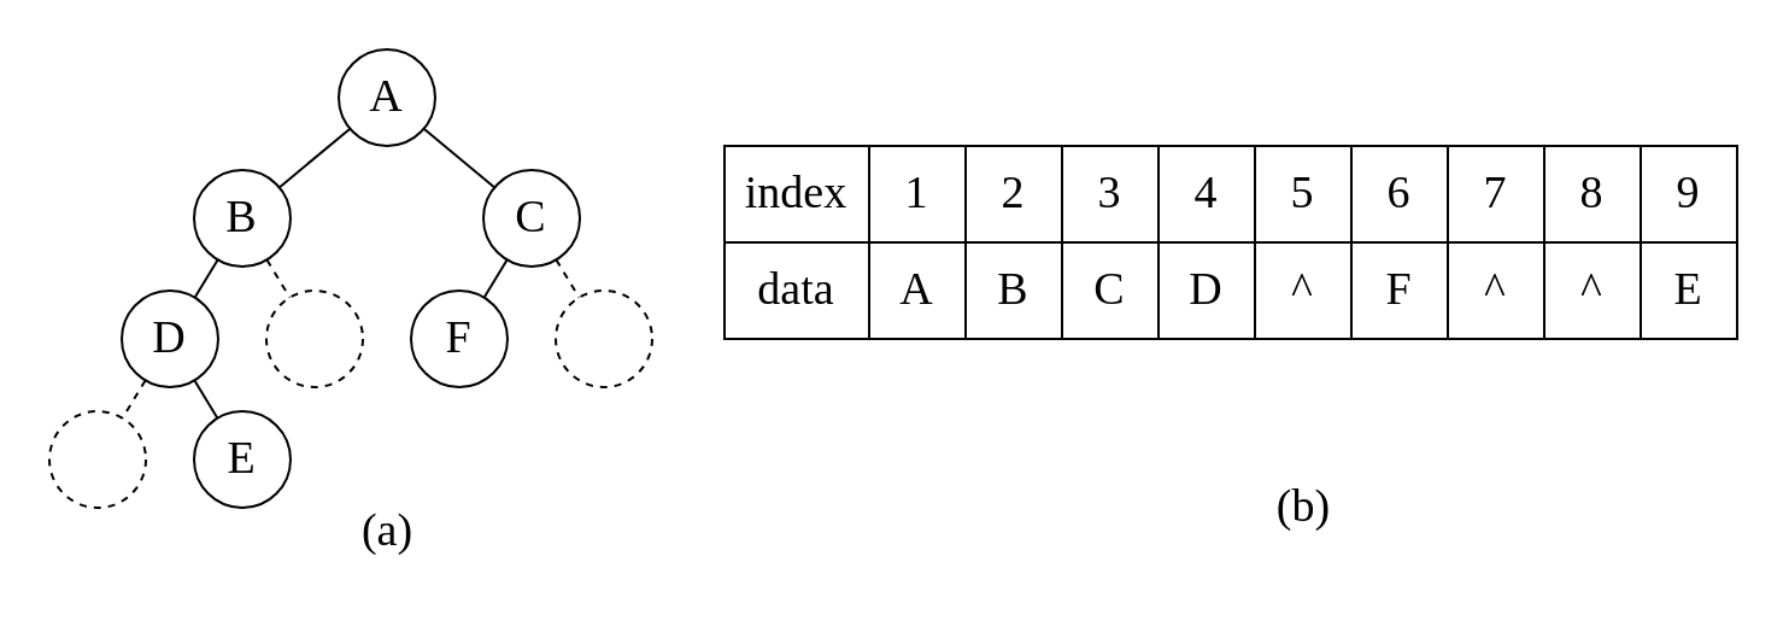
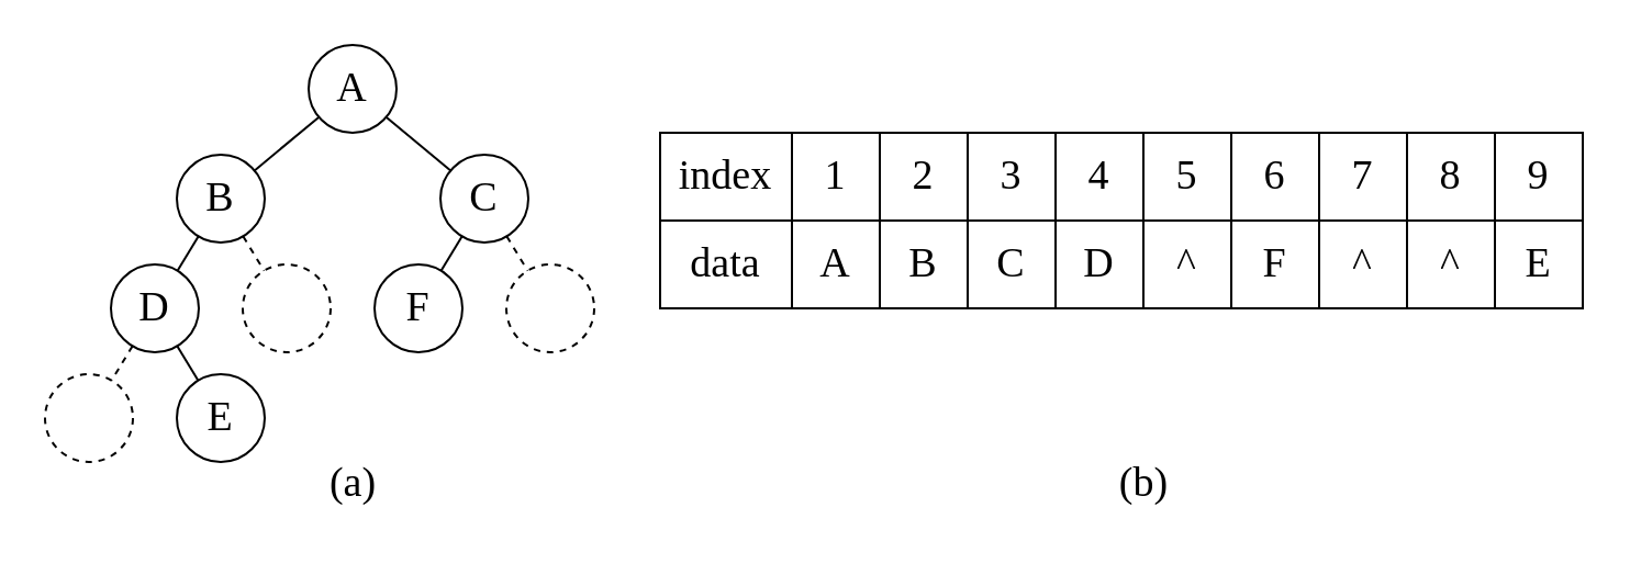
- <mxCell id="45" value="(b)" style="text;html=1;align=center;verticalAlign=middle;resizable=0;points=[];autosize=1;strokeColor=none;fillColor=none;fontSize=19;fontFamily=Times New Roman;" vertex="1" parent="21"><mxGeometry x="515" y="190" width="50" height="40" as="geometry" /></mxCell>
+ <mxCell id="45" value="(b)" style="text;html=1;align=center;verticalAlign=middle;resizable=0;points=[];autosize=1;strokeColor=none;fillColor=none;fontSize=19;fontFamily=Times New Roman;" vertex="1" parent="21"><mxGeometry x="495" y="200" width="50" height="40" as="geometry" /></mxCell>
